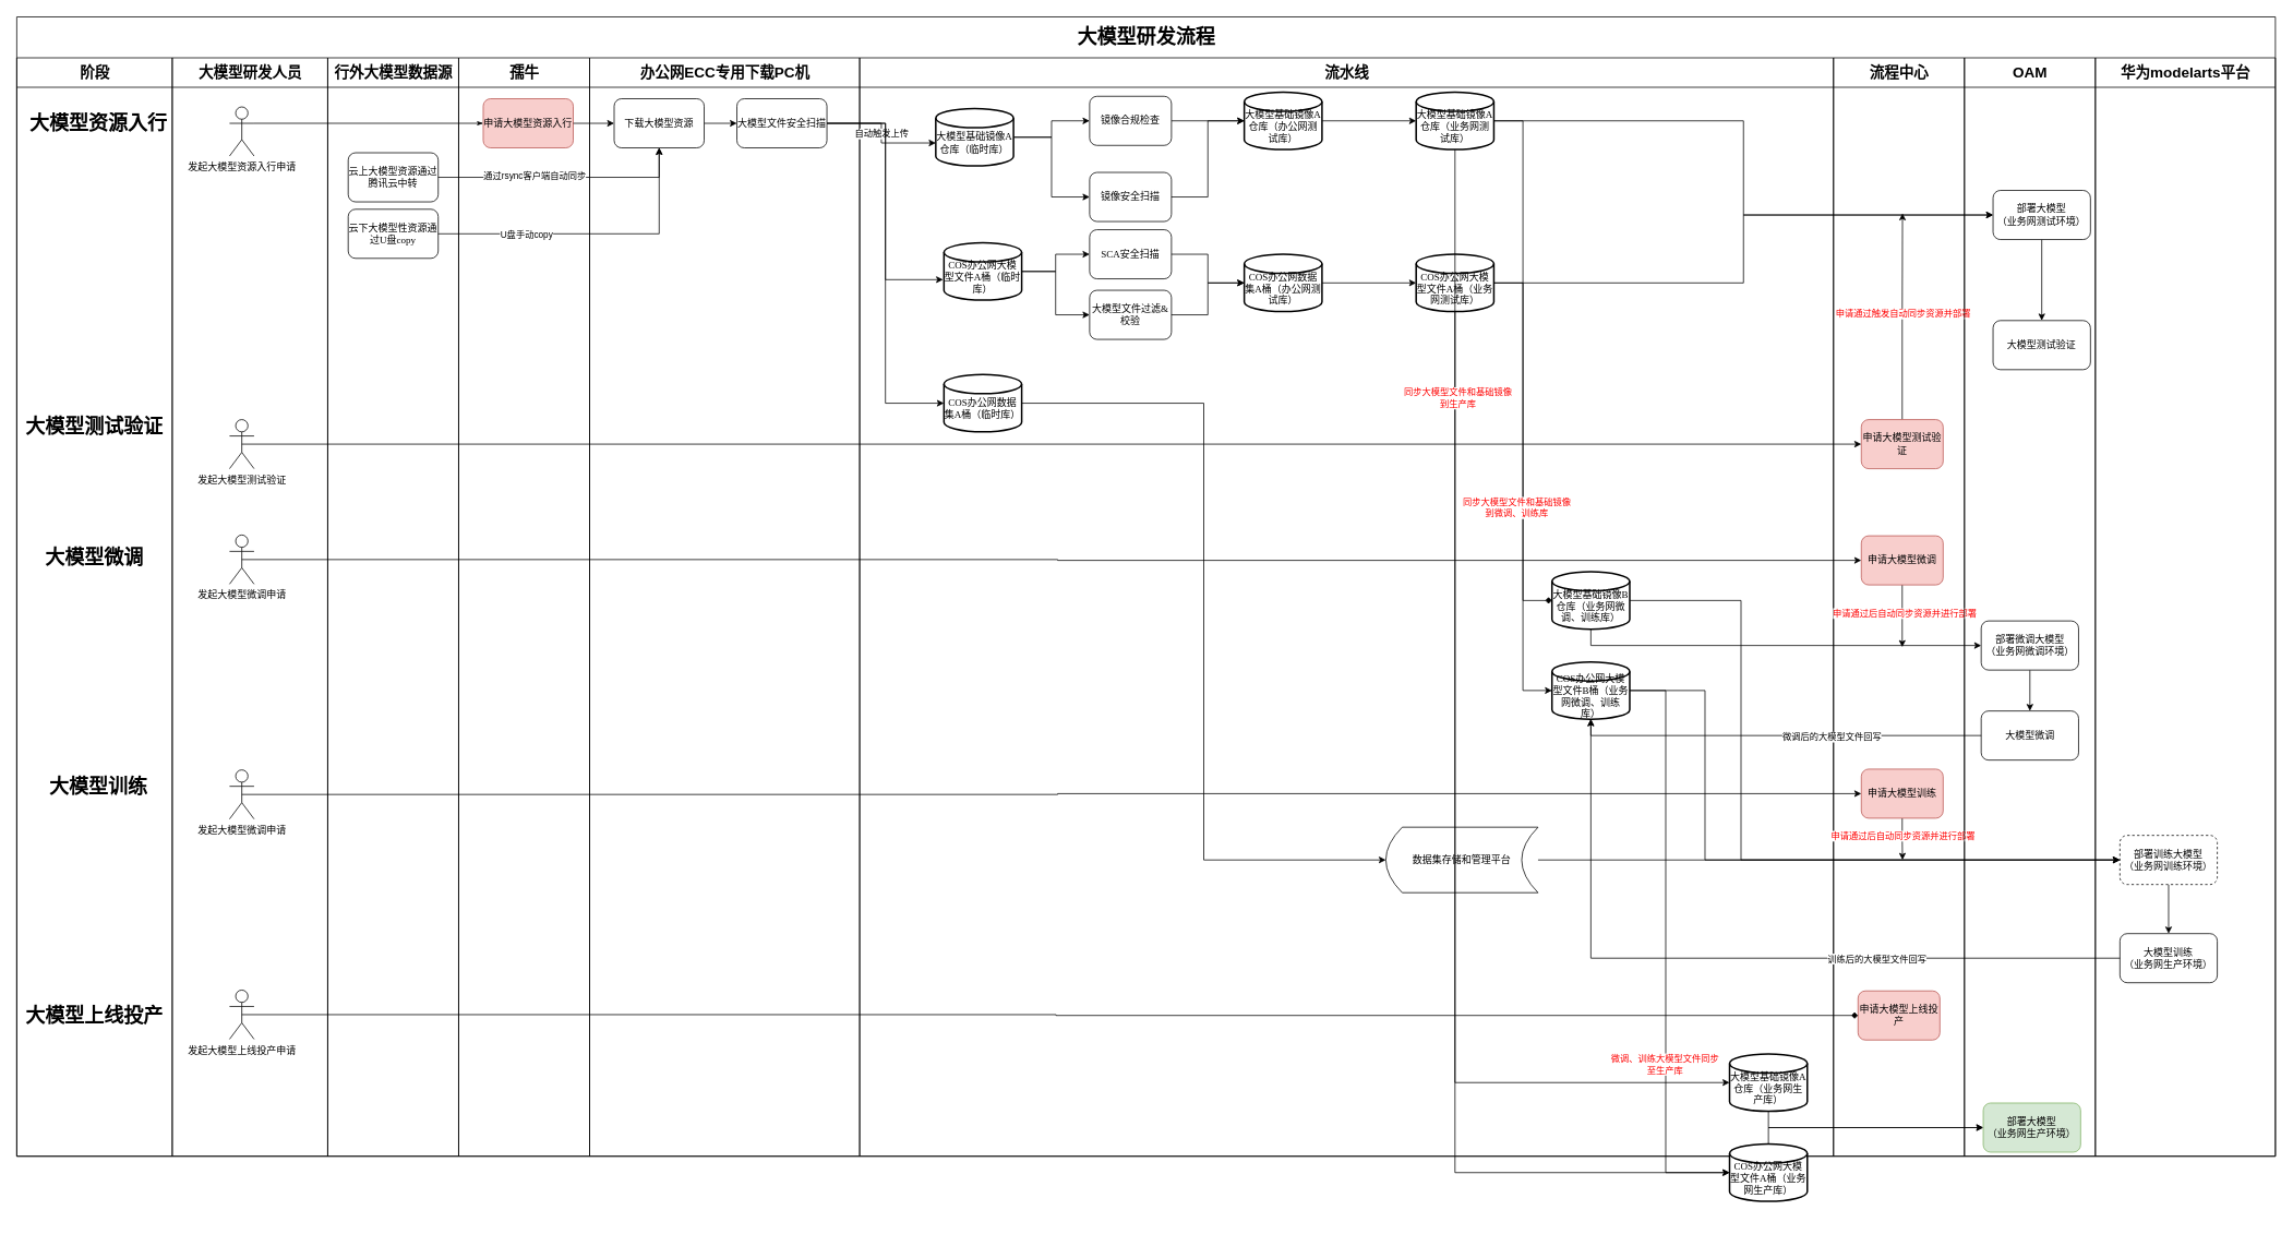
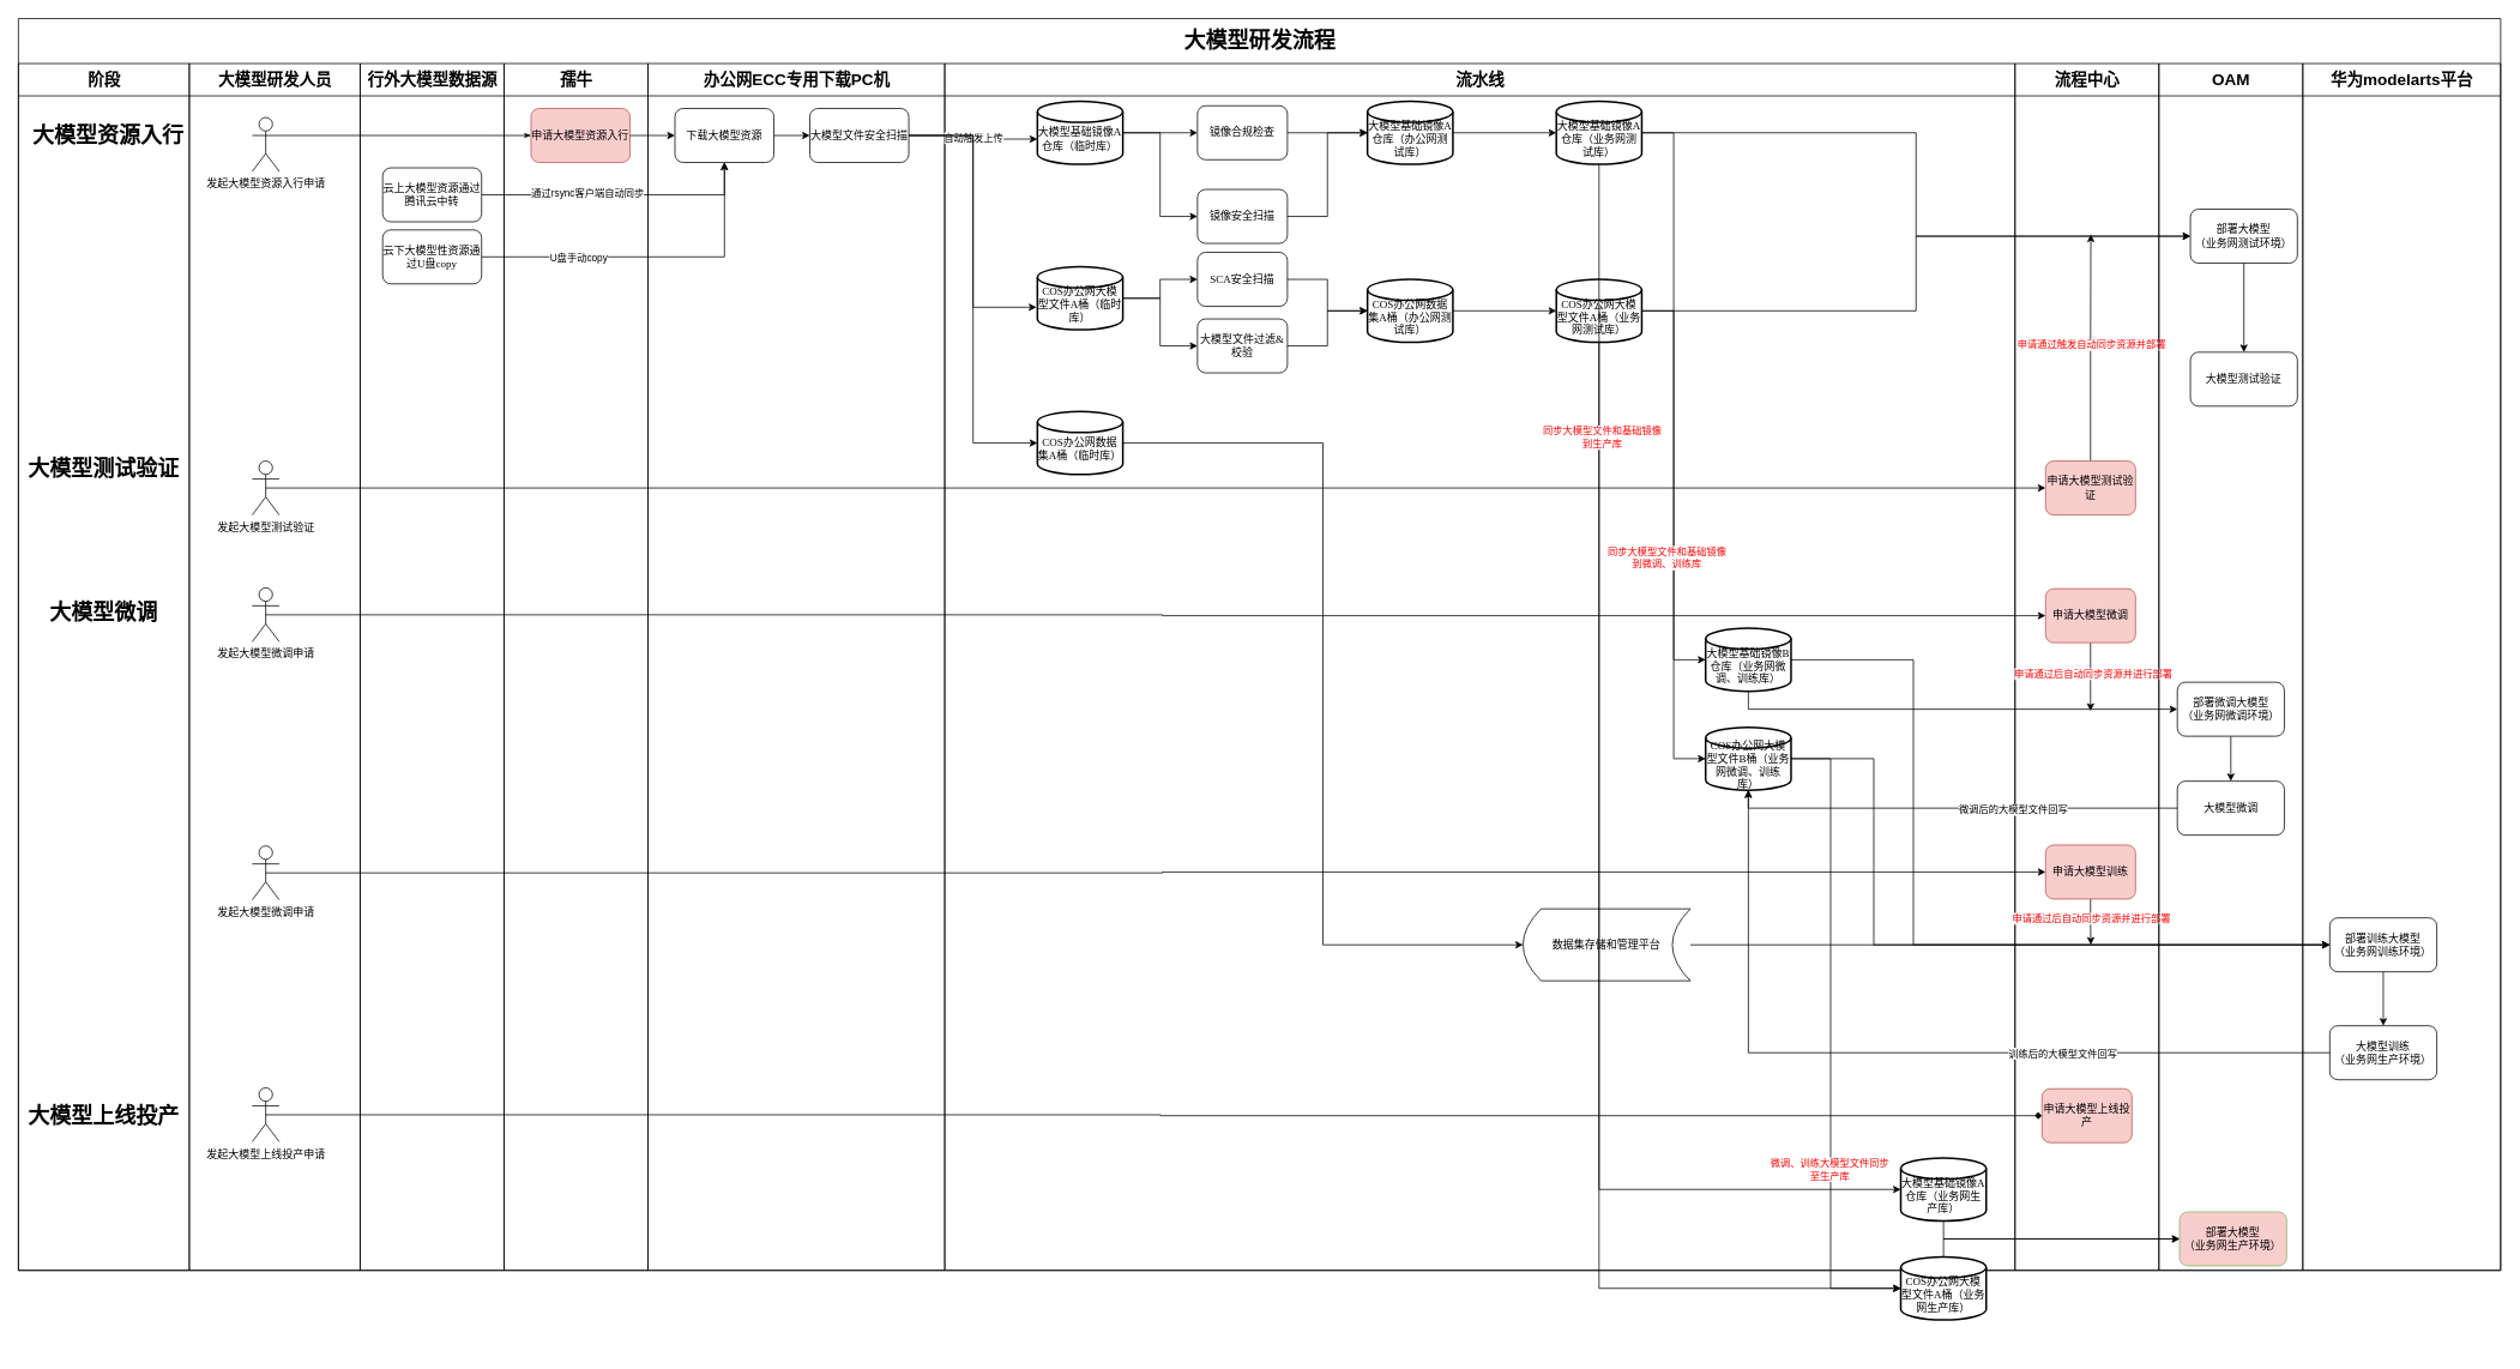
- <mxCell id="27" value="&lt;div&gt;&lt;br&gt;&lt;/div&gt;&lt;span style=&quot;font-family: Verdana;&quot;&gt;大模型基础镜像A仓库（临时库）&lt;/span&gt;" style="strokeWidth=2;html=1;shape=mxgraph.flowchart.database;whiteSpace=wrap;" parent="24" vertex="1"><mxGeometry x="93" y="62" width="95" height="70" as="geometry" /></mxCell>
+ <mxCell id="27" value="&lt;div&gt;&lt;br&gt;&lt;/div&gt;&lt;span style=&quot;font-family: Verdana;&quot;&gt;大模型基础镜像A仓库（临时库）&lt;/span&gt;" style="strokeWidth=2;html=1;shape=mxgraph.flowchart.database;whiteSpace=wrap;" parent="24" vertex="1"><mxGeometry x="103" y="42" width="95" height="70" as="geometry" /></mxCell>
- <mxCell id="49" style="edgeStyle=orthogonalEdgeStyle;rounded=0;orthogonalLoop=1;jettySize=auto;html=1;exitX=1;exitY=0.5;exitDx=0;exitDy=0;exitPerimeter=0;entryX=0;entryY=0.5;entryDx=0;entryDy=0;entryPerimeter=0;endArrow=diamond;" edge="1" parent="24" source="43" target="47"><mxGeometry relative="1" as="geometry" /></mxCell>
+ <mxCell id="49" style="edgeStyle=orthogonalEdgeStyle;rounded=0;orthogonalLoop=1;jettySize=auto;html=1;exitX=1;exitY=0.5;exitDx=0;exitDy=0;exitPerimeter=0;entryX=0;entryY=0.5;entryDx=0;entryDy=0;entryPerimeter=0;" edge="1" parent="24" source="43" target="47"><mxGeometry relative="1" as="geometry" /></mxCell>
- <mxCell id="7" value="&lt;h1 style=&quot;margin-top: 0px;&quot;&gt;大模型训练&lt;/h1&gt;" style="text;html=1;whiteSpace=wrap;overflow=hidden;rounded=0;align=center;" vertex="1" parent="3"><mxGeometry x="10" y="870" width="180" height="50" as="geometry" /></mxCell>
- <mxCell id="97" value="&lt;font style=&quot;font-size: 12px;&quot;&gt;部署训练大模型&lt;/font&gt;&lt;div&gt;&lt;font style=&quot;font-size: 12px;&quot;&gt;（业务网训练环境）&lt;/font&gt;&lt;/div&gt;" style="rounded=1;whiteSpace=wrap;html=1;shadow=0;labelBackgroundColor=none;strokeWidth=1;fontFamily=Verdana;fontSize=8;align=center;dashed=1;" vertex="1" parent="95"><mxGeometry x="30" y="950" width="119" height="60" as="geometry" /></mxCell>
+ <mxCell id="97" value="&lt;font style=&quot;font-size: 12px;&quot;&gt;部署训练大模型&lt;/font&gt;&lt;div&gt;&lt;font style=&quot;font-size: 12px;&quot;&gt;（业务网训练环境）&lt;/font&gt;&lt;/div&gt;" style="rounded=1;whiteSpace=wrap;html=1;shadow=0;labelBackgroundColor=none;strokeWidth=1;fontFamily=Verdana;fontSize=8;align=center;" vertex="1" parent="95"><mxGeometry x="30" y="950" width="119" height="60" as="geometry" /></mxCell>
- <mxCell id="78" value="&lt;font style=&quot;font-size: 12px;&quot;&gt;部署大模型&lt;/font&gt;&lt;div&gt;&lt;font style=&quot;font-size: 12px;&quot;&gt;（业务网生产环境）&lt;/font&gt;&lt;/div&gt;" style="rounded=1;whiteSpace=wrap;html=1;shadow=0;labelBackgroundColor=none;strokeWidth=1;fontFamily=Verdana;fontSize=8;align=center;fillColor=#d5e8d4;strokeColor=#82b366;" vertex="1" parent="71"><mxGeometry x="23" y="1277" width="119" height="60" as="geometry" /></mxCell>
+ <mxCell id="78" value="&lt;font style=&quot;font-size: 12px;&quot;&gt;部署大模型&lt;/font&gt;&lt;div&gt;&lt;font style=&quot;font-size: 12px;&quot;&gt;（业务网生产环境）&lt;/font&gt;&lt;/div&gt;" style="rounded=1;whiteSpace=wrap;html=1;shadow=0;labelBackgroundColor=none;strokeWidth=1;fontFamily=Verdana;fontSize=8;align=center;fillColor=#f8cecc;strokeColor=#82b366;" vertex="1" parent="71"><mxGeometry x="23" y="1277" width="119" height="60" as="geometry" /></mxCell>
